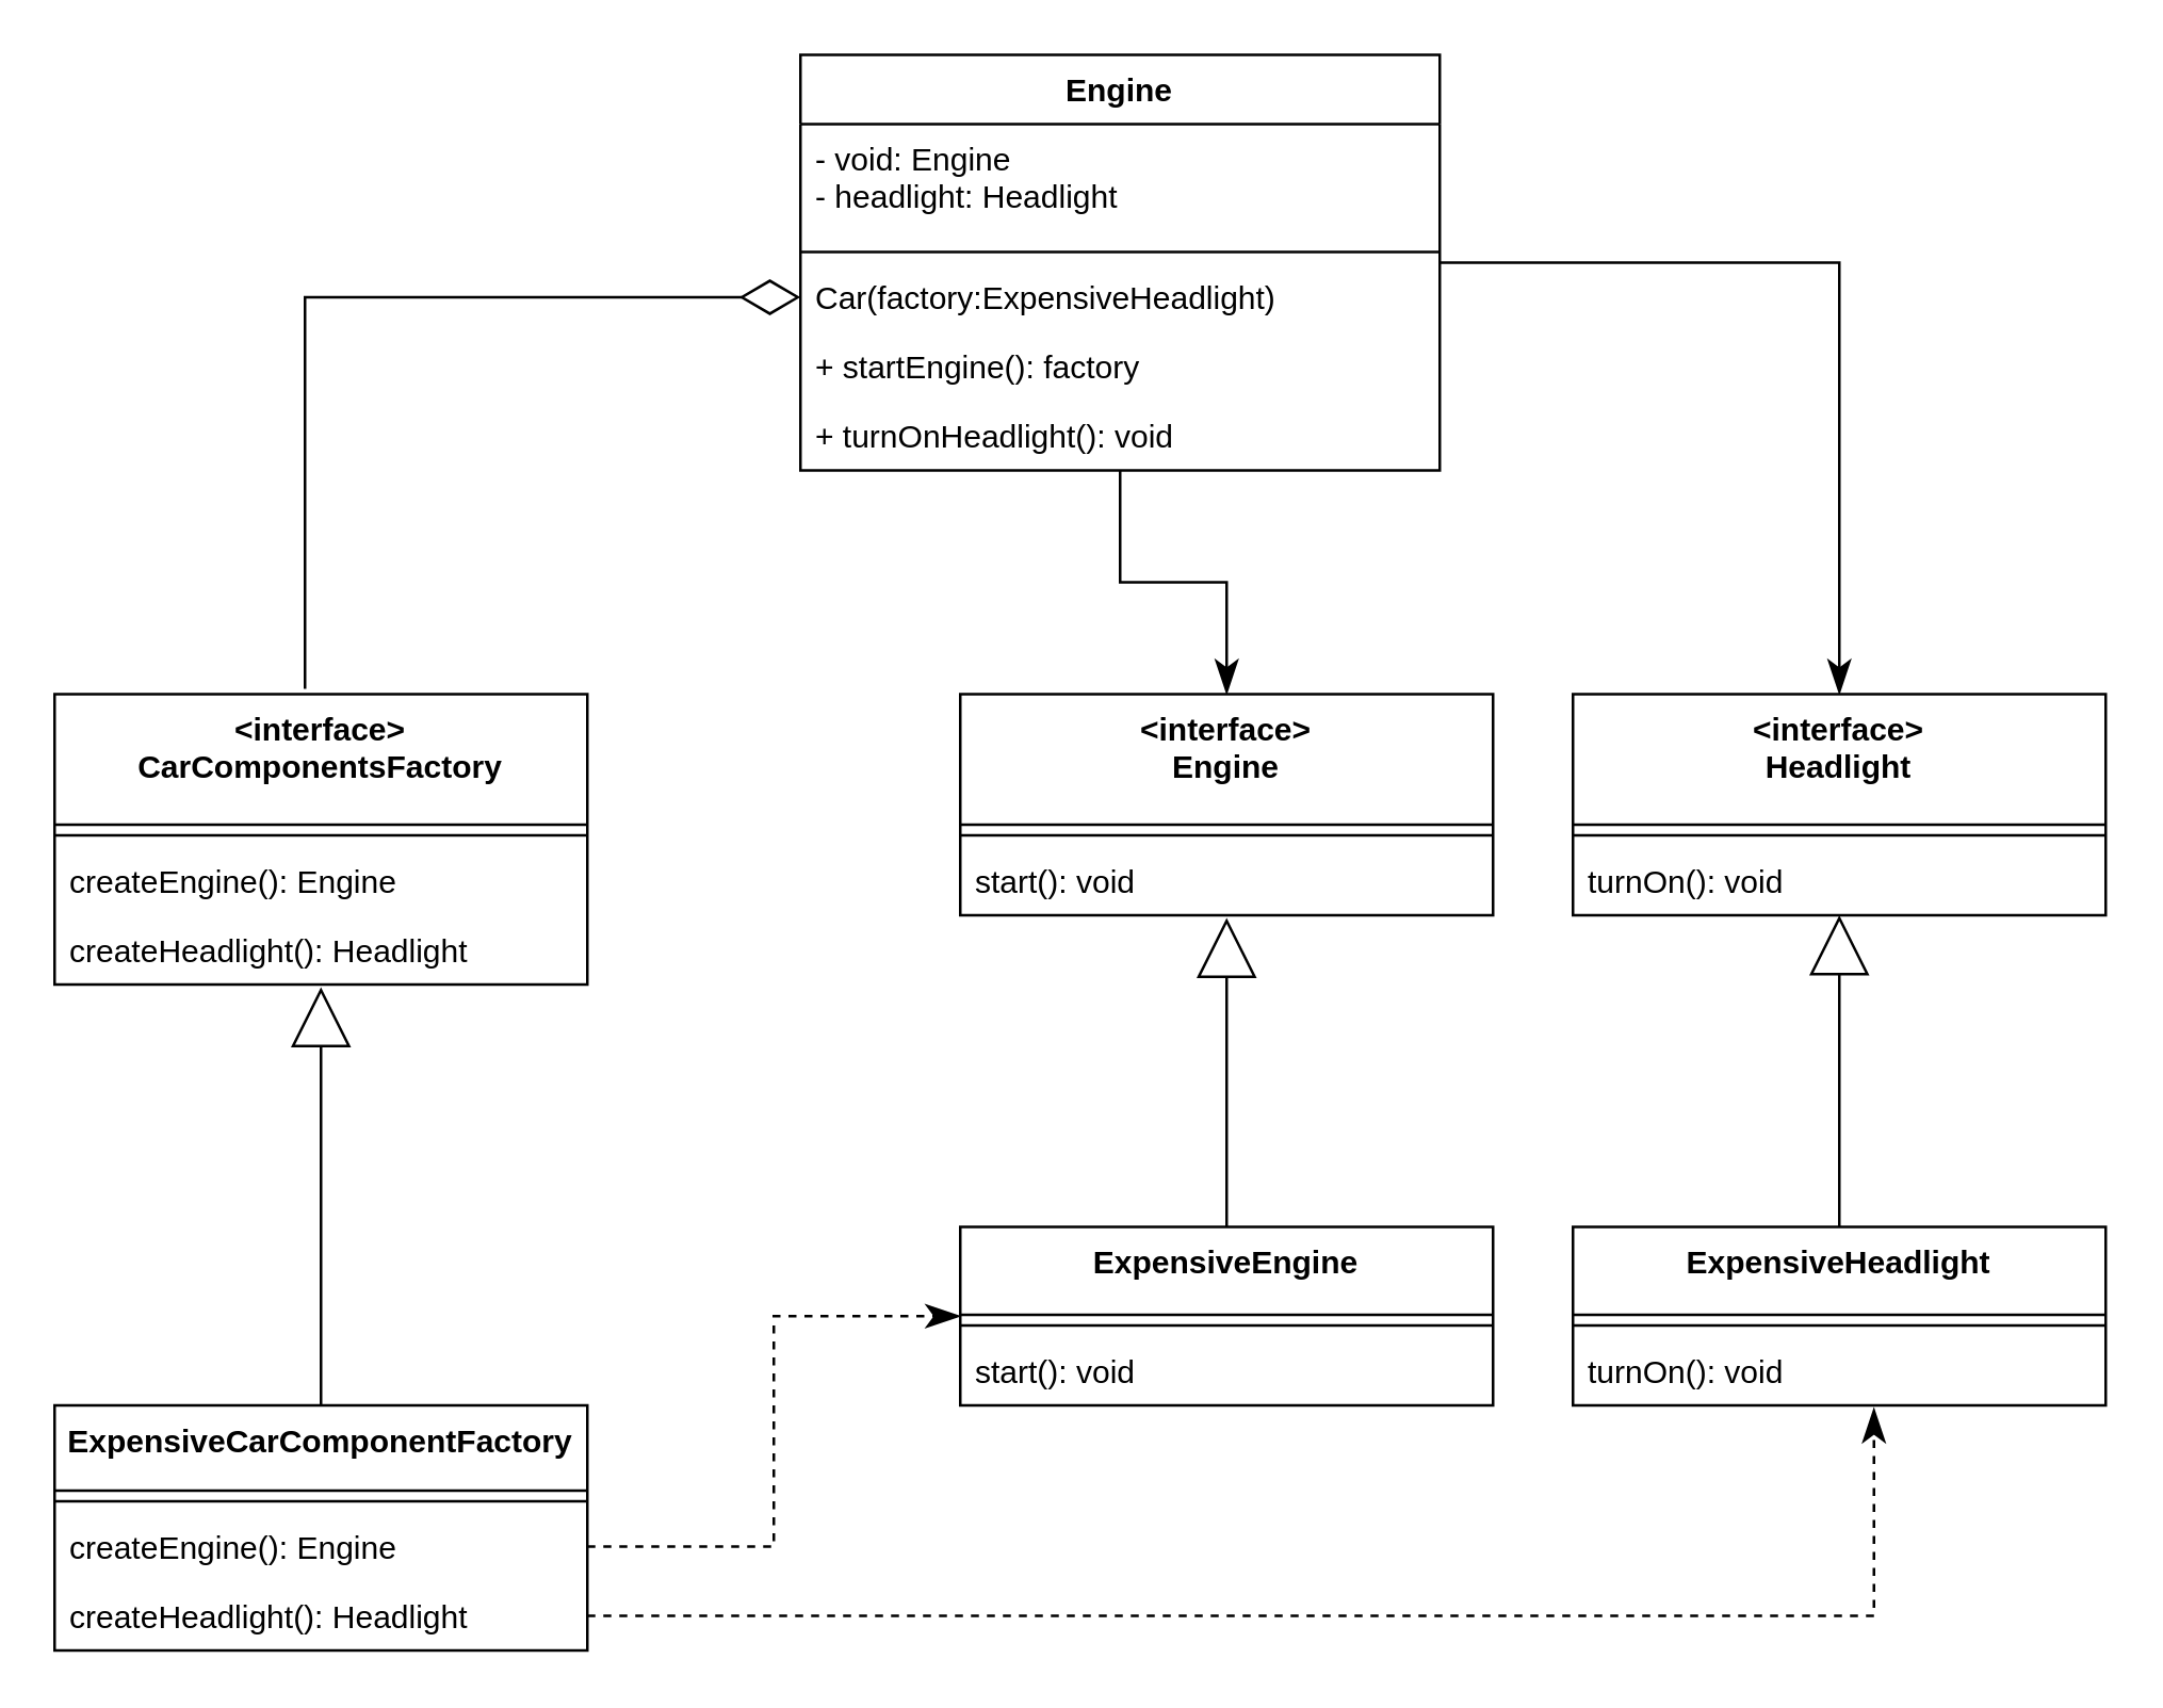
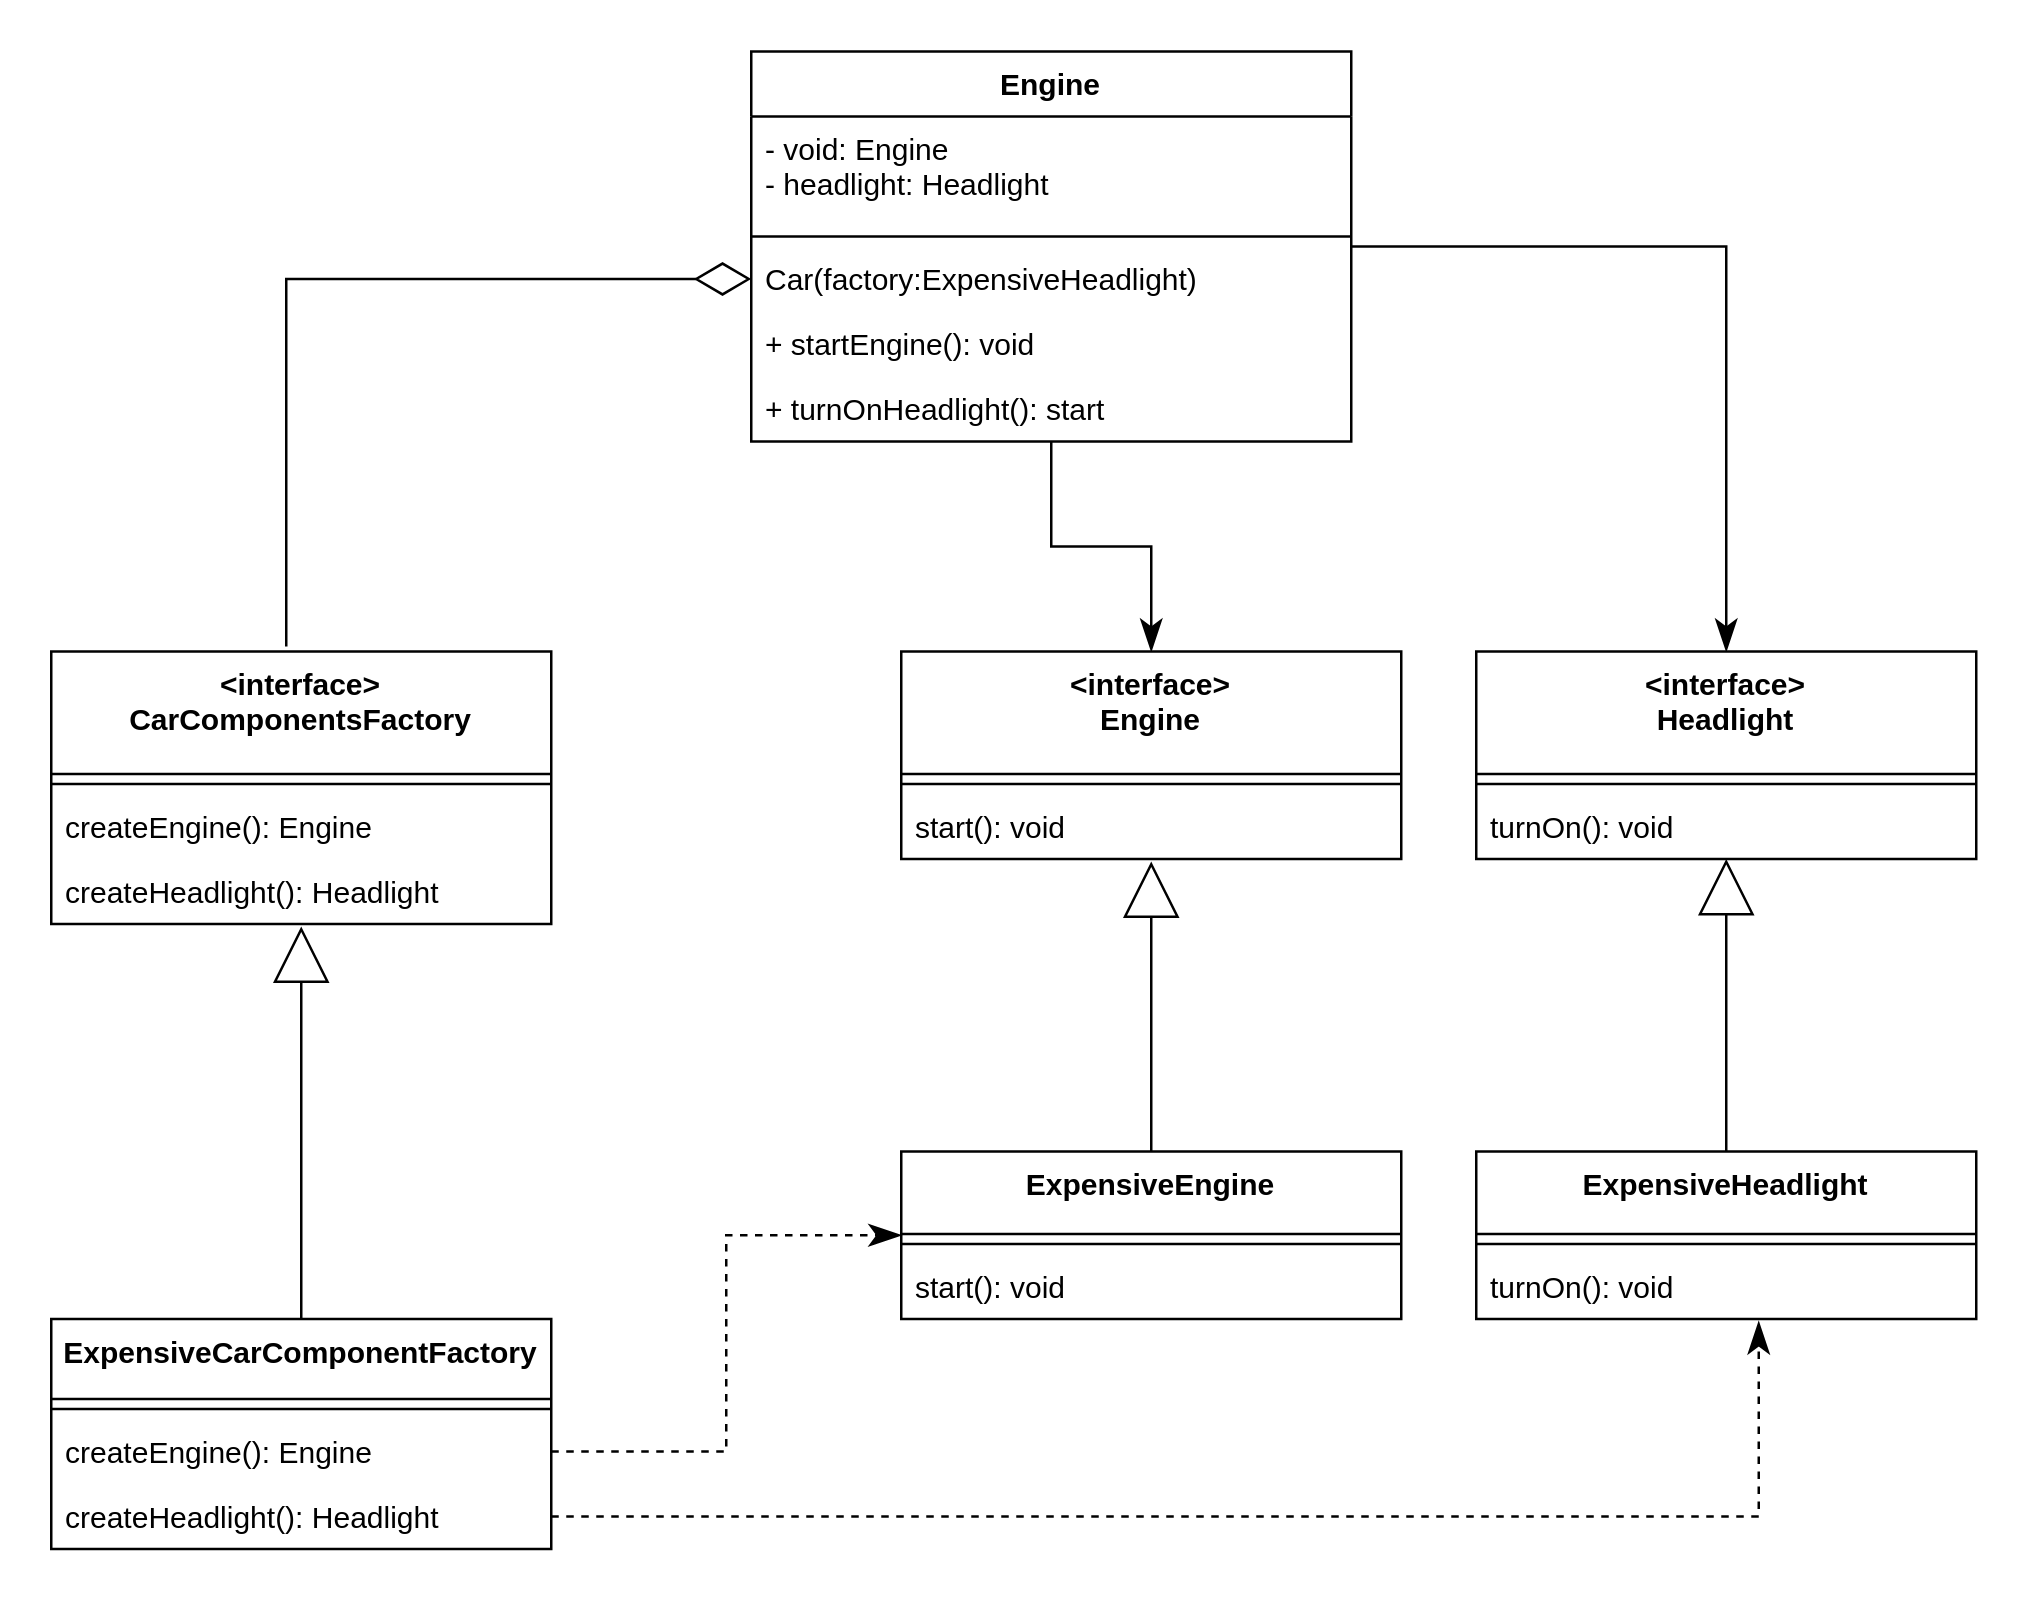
- <mxCell id="8" value="+ startEngine(): factory" style="text;strokeColor=none;fillColor=none;align=left;verticalAlign=top;spacingLeft=4;spacingRight=4;overflow=hidden;rotatable=0;points=[[0,0.5],[1,0.5]];portConstraint=eastwest;" vertex="1" parent="4"><mxGeometry y="104" width="240" height="26" as="geometry" /></mxCell>
+ <mxCell id="8" value="+ startEngine(): void" style="text;strokeColor=none;fillColor=none;align=left;verticalAlign=top;spacingLeft=4;spacingRight=4;overflow=hidden;rotatable=0;points=[[0,0.5],[1,0.5]];portConstraint=eastwest;" vertex="1" parent="4"><mxGeometry y="104" width="240" height="26" as="geometry" /></mxCell>
- <mxCell id="9" value="+ turnOnHeadlight(): void" style="text;strokeColor=none;fillColor=none;align=left;verticalAlign=top;spacingLeft=4;spacingRight=4;overflow=hidden;rotatable=0;points=[[0,0.5],[1,0.5]];portConstraint=eastwest;" vertex="1" parent="4"><mxGeometry y="130" width="240" height="26" as="geometry" /></mxCell>
+ <mxCell id="9" value="+ turnOnHeadlight(): start" style="text;strokeColor=none;fillColor=none;align=left;verticalAlign=top;spacingLeft=4;spacingRight=4;overflow=hidden;rotatable=0;points=[[0,0.5],[1,0.5]];portConstraint=eastwest;" vertex="1" parent="4"><mxGeometry y="130" width="240" height="26" as="geometry" /></mxCell>
